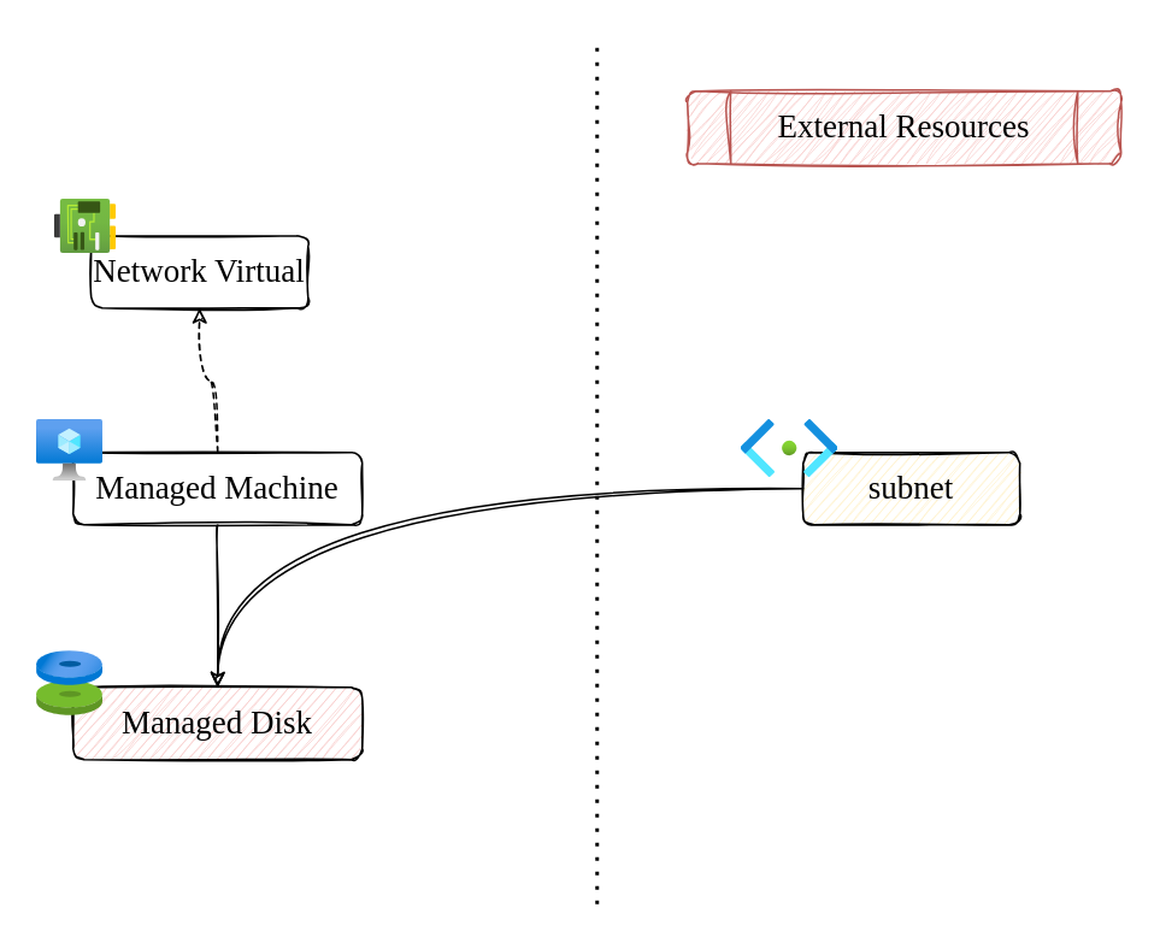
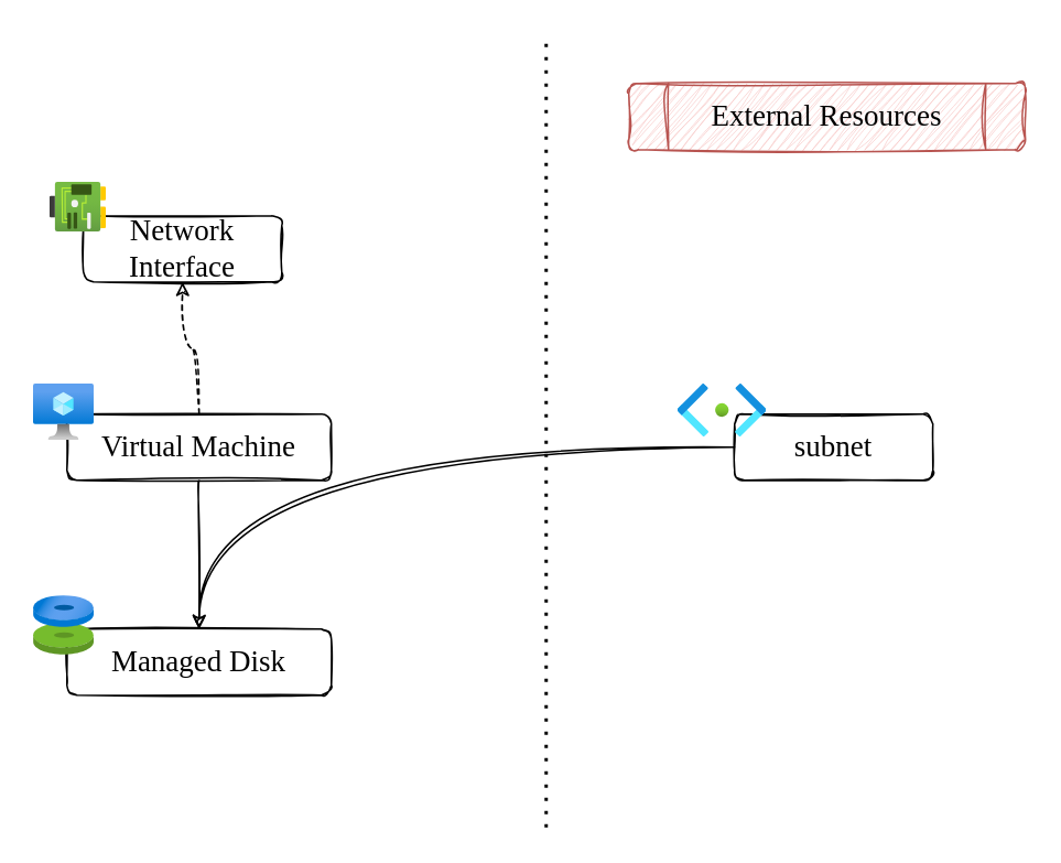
- <mxCell id="12" value="Network Virtual" style="rounded=1;whiteSpace=wrap;html=1;sketch=1;fontFamily=Architects Daughter;fontSource=https%3A%2F%2Ffonts.googleapis.com%2Fcss%3Ffamily%3DArchitects%2BDaughter;fontSize=18;" vertex="1" parent="1"><mxGeometry x="50" y="130" width="120" height="40" as="geometry" /></mxCell>
+ <mxCell id="12" value="Network Interface" style="rounded=1;whiteSpace=wrap;html=1;sketch=1;fontFamily=Architects Daughter;fontSource=https%3A%2F%2Ffonts.googleapis.com%2Fcss%3Ffamily%3DArchitects%2BDaughter;fontSize=18;" vertex="1" parent="1"><mxGeometry x="50" y="130" width="120" height="40" as="geometry" /></mxCell>
- <mxCell id="10" value="Managed Machine" style="rounded=1;whiteSpace=wrap;html=1;sketch=1;fontFamily=Architects Daughter;fontSource=https%3A%2F%2Ffonts.googleapis.com%2Fcss%3Ffamily%3DArchitects%2BDaughter;fontSize=18;" parent="1" vertex="1"><mxGeometry x="40" y="250" width="160" height="40" as="geometry" /></mxCell>
+ <mxCell id="10" value="Virtual Machine" style="rounded=1;whiteSpace=wrap;html=1;sketch=1;fontFamily=Architects Daughter;fontSource=https%3A%2F%2Ffonts.googleapis.com%2Fcss%3Ffamily%3DArchitects%2BDaughter;fontSize=18;" parent="1" vertex="1"><mxGeometry x="40" y="250" width="160" height="40" as="geometry" /></mxCell>
- <mxCell id="3" value="subnet" style="rounded=1;whiteSpace=wrap;html=1;sketch=1;fontFamily=Architects Daughter;fontSource=https%3A%2F%2Ffonts.googleapis.com%2Fcss%3Ffamily%3DArchitects%2BDaughter;fontSize=18;fillColor=#fff2cc;" parent="1" vertex="1"><mxGeometry x="444" y="250" width="120" height="40" as="geometry" /></mxCell>
+ <mxCell id="3" value="subnet" style="rounded=1;whiteSpace=wrap;html=1;sketch=1;fontFamily=Architects Daughter;fontSource=https%3A%2F%2Ffonts.googleapis.com%2Fcss%3Ffamily%3DArchitects%2BDaughter;fontSize=18;" parent="1" vertex="1"><mxGeometry x="444" y="250" width="120" height="40" as="geometry" /></mxCell>
- <mxCell id="14" value="Managed Disk" style="rounded=1;whiteSpace=wrap;html=1;sketch=1;fontFamily=Architects Daughter;fontSource=https%3A%2F%2Ffonts.googleapis.com%2Fcss%3Ffamily%3DArchitects%2BDaughter;fontSize=18;fillColor=#f8cecc;" vertex="1" parent="1"><mxGeometry x="40" y="380" width="160" height="40" as="geometry" /></mxCell>
+ <mxCell id="14" value="Managed Disk" style="rounded=1;whiteSpace=wrap;html=1;sketch=1;fontFamily=Architects Daughter;fontSource=https%3A%2F%2Ffonts.googleapis.com%2Fcss%3Ffamily%3DArchitects%2BDaughter;fontSize=18;" vertex="1" parent="1"><mxGeometry x="40" y="380" width="160" height="40" as="geometry" /></mxCell>
